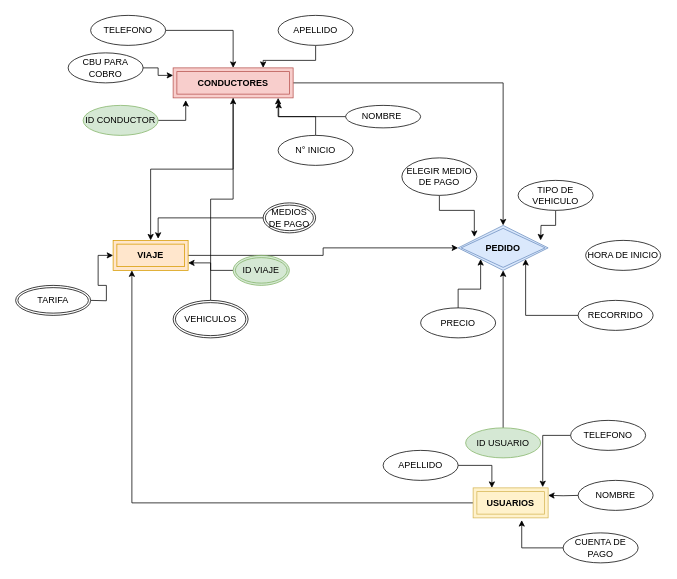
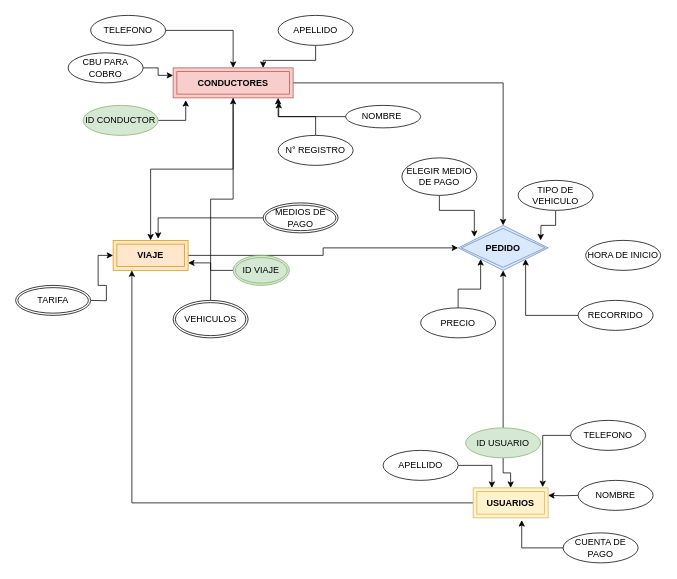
- <mxCell id="10" value="N° INICIO" style="ellipse;whiteSpace=wrap;html=1;align=center;" vertex="1" parent="1"><mxGeometry x="370" y="180" width="100" height="40" as="geometry" /></mxCell>
+ <mxCell id="10" value="N° REGISTRO" style="ellipse;whiteSpace=wrap;html=1;align=center;" vertex="1" parent="1"><mxGeometry x="370" y="180" width="100" height="40" as="geometry" /></mxCell>
- <mxCell id="35" value="MEDIOS DE PAGO" style="ellipse;shape=doubleEllipse;margin=3;whiteSpace=wrap;html=1;align=center;" vertex="1" parent="1"><mxGeometry x="350" y="270" width="70" height="40" as="geometry" /></mxCell>
+ <mxCell id="35" value="MEDIOS DE PAGO" style="ellipse;shape=doubleEllipse;margin=3;whiteSpace=wrap;html=1;align=center;" vertex="1" parent="1"><mxGeometry x="350" y="270" width="100" height="40" as="geometry" /></mxCell>
+ <mxCell id="19" style="edgeStyle=orthogonalEdgeStyle;rounded=0;orthogonalLoop=1;jettySize=auto;html=1;" edge="1" parent="1" source="21" target="18"><mxGeometry relative="1" as="geometry"><mxPoint x="670" y="640" as="targetPoint" /><Array as="points" /></mxGeometry></mxCell>
